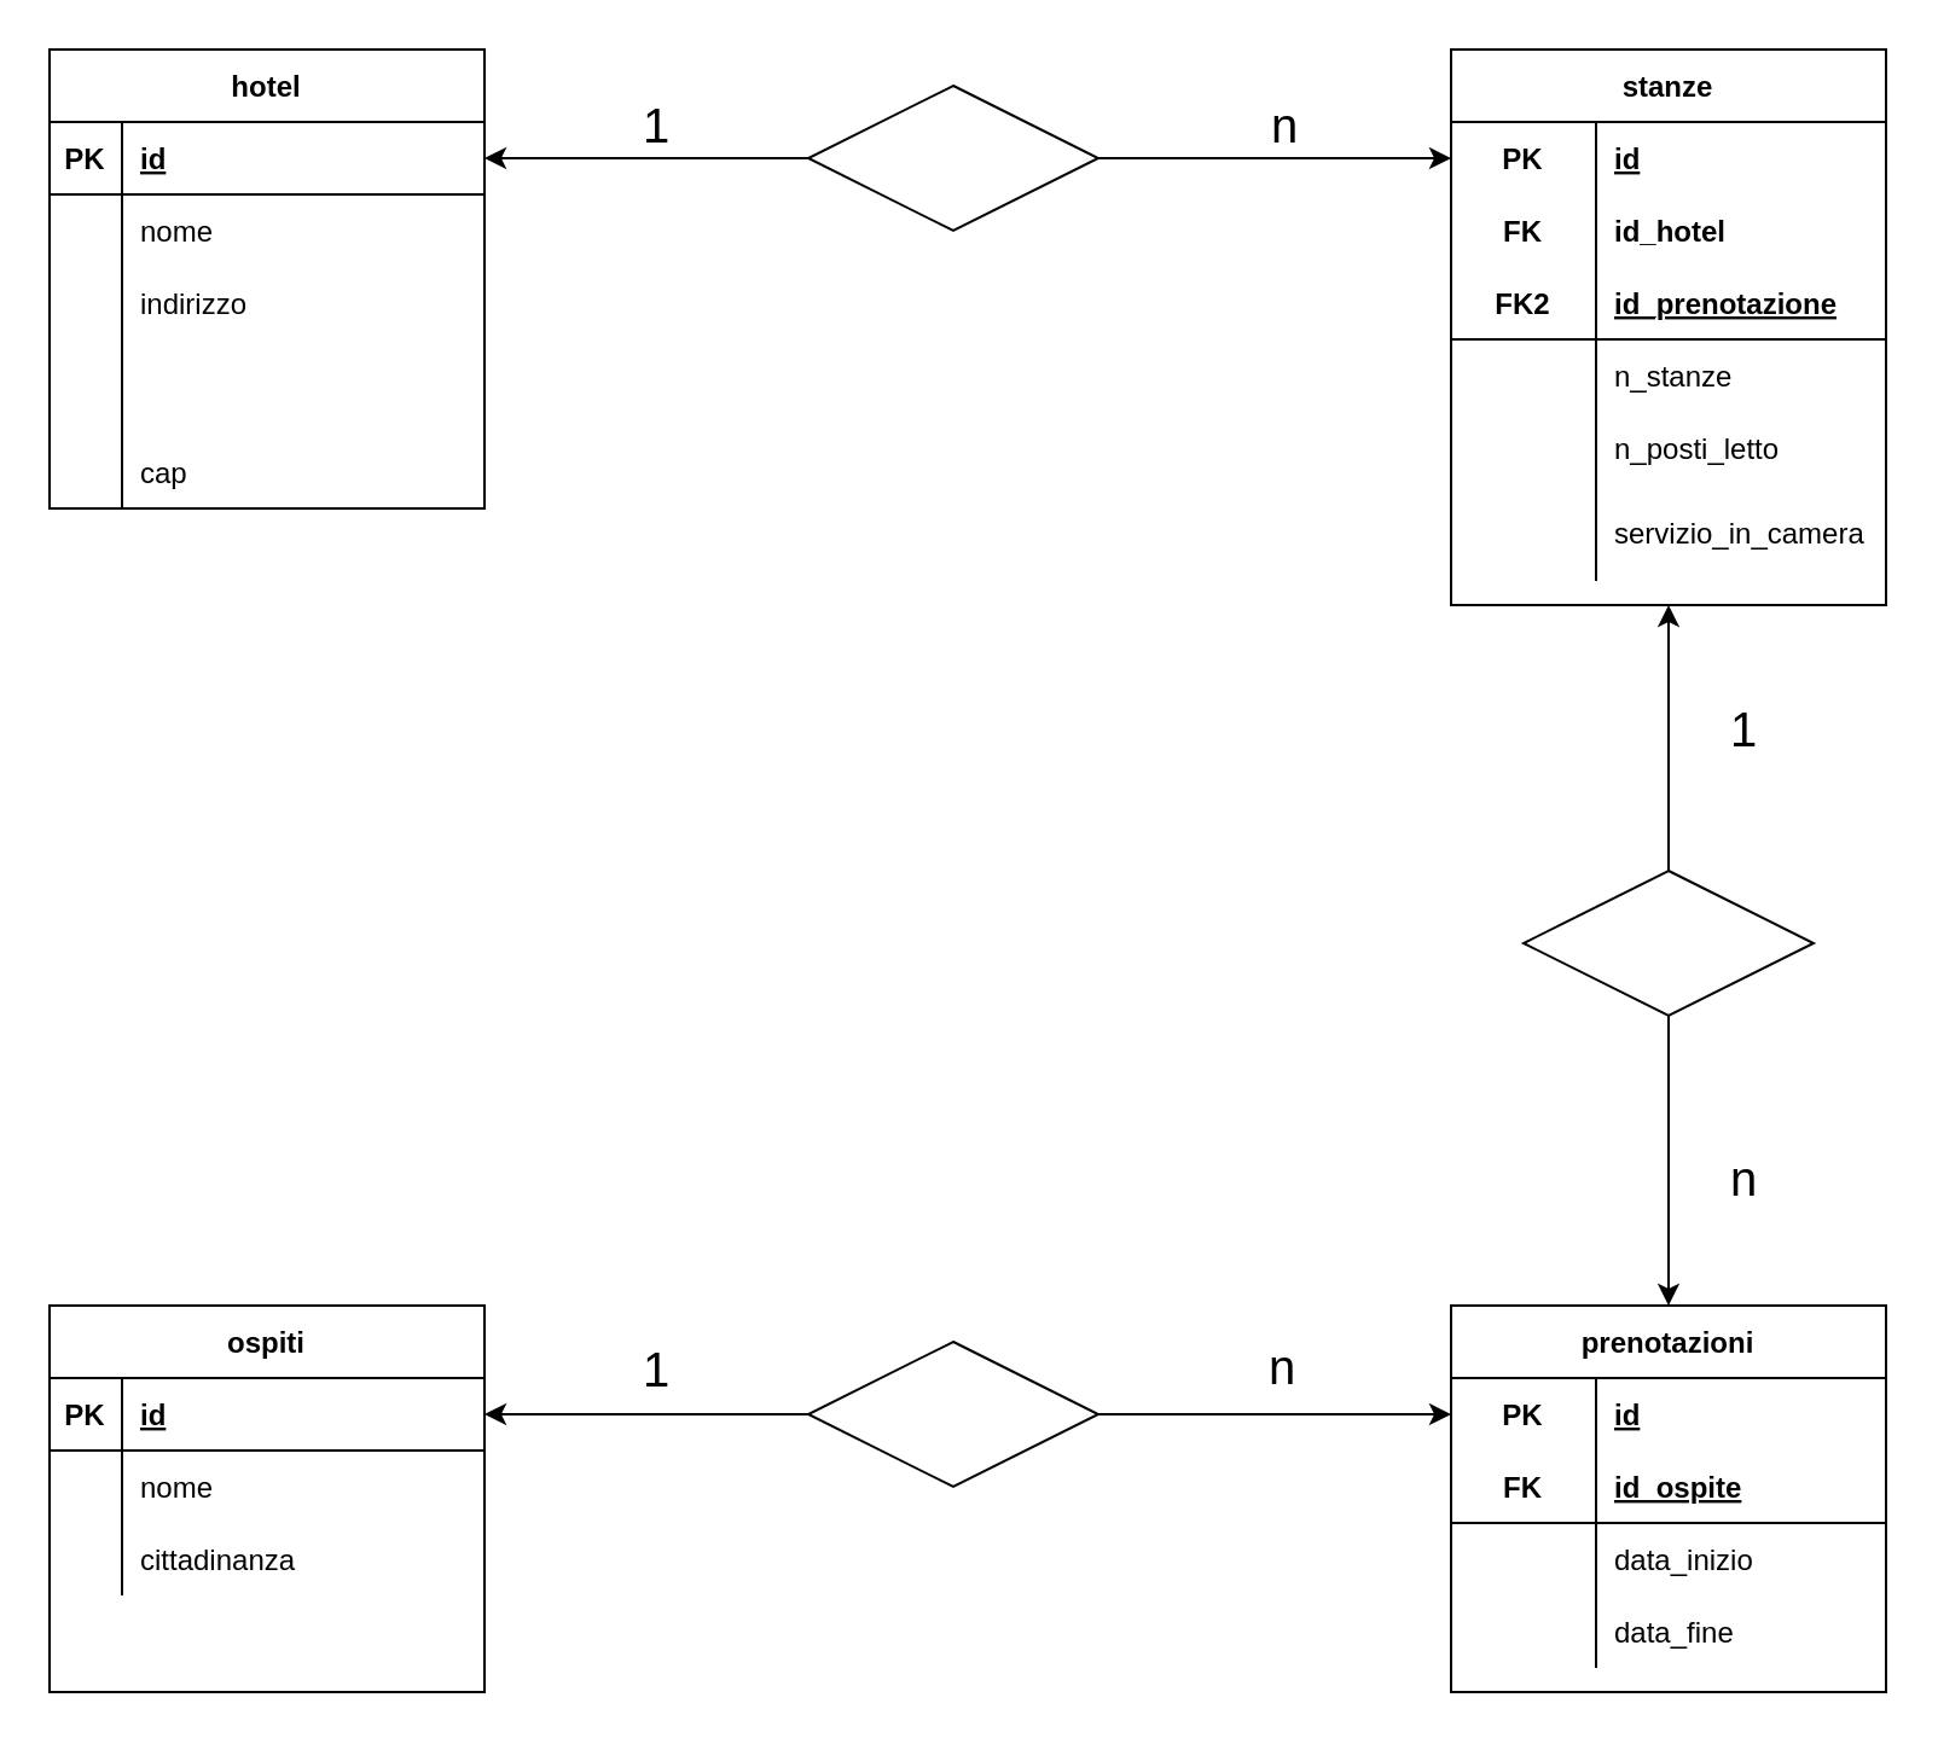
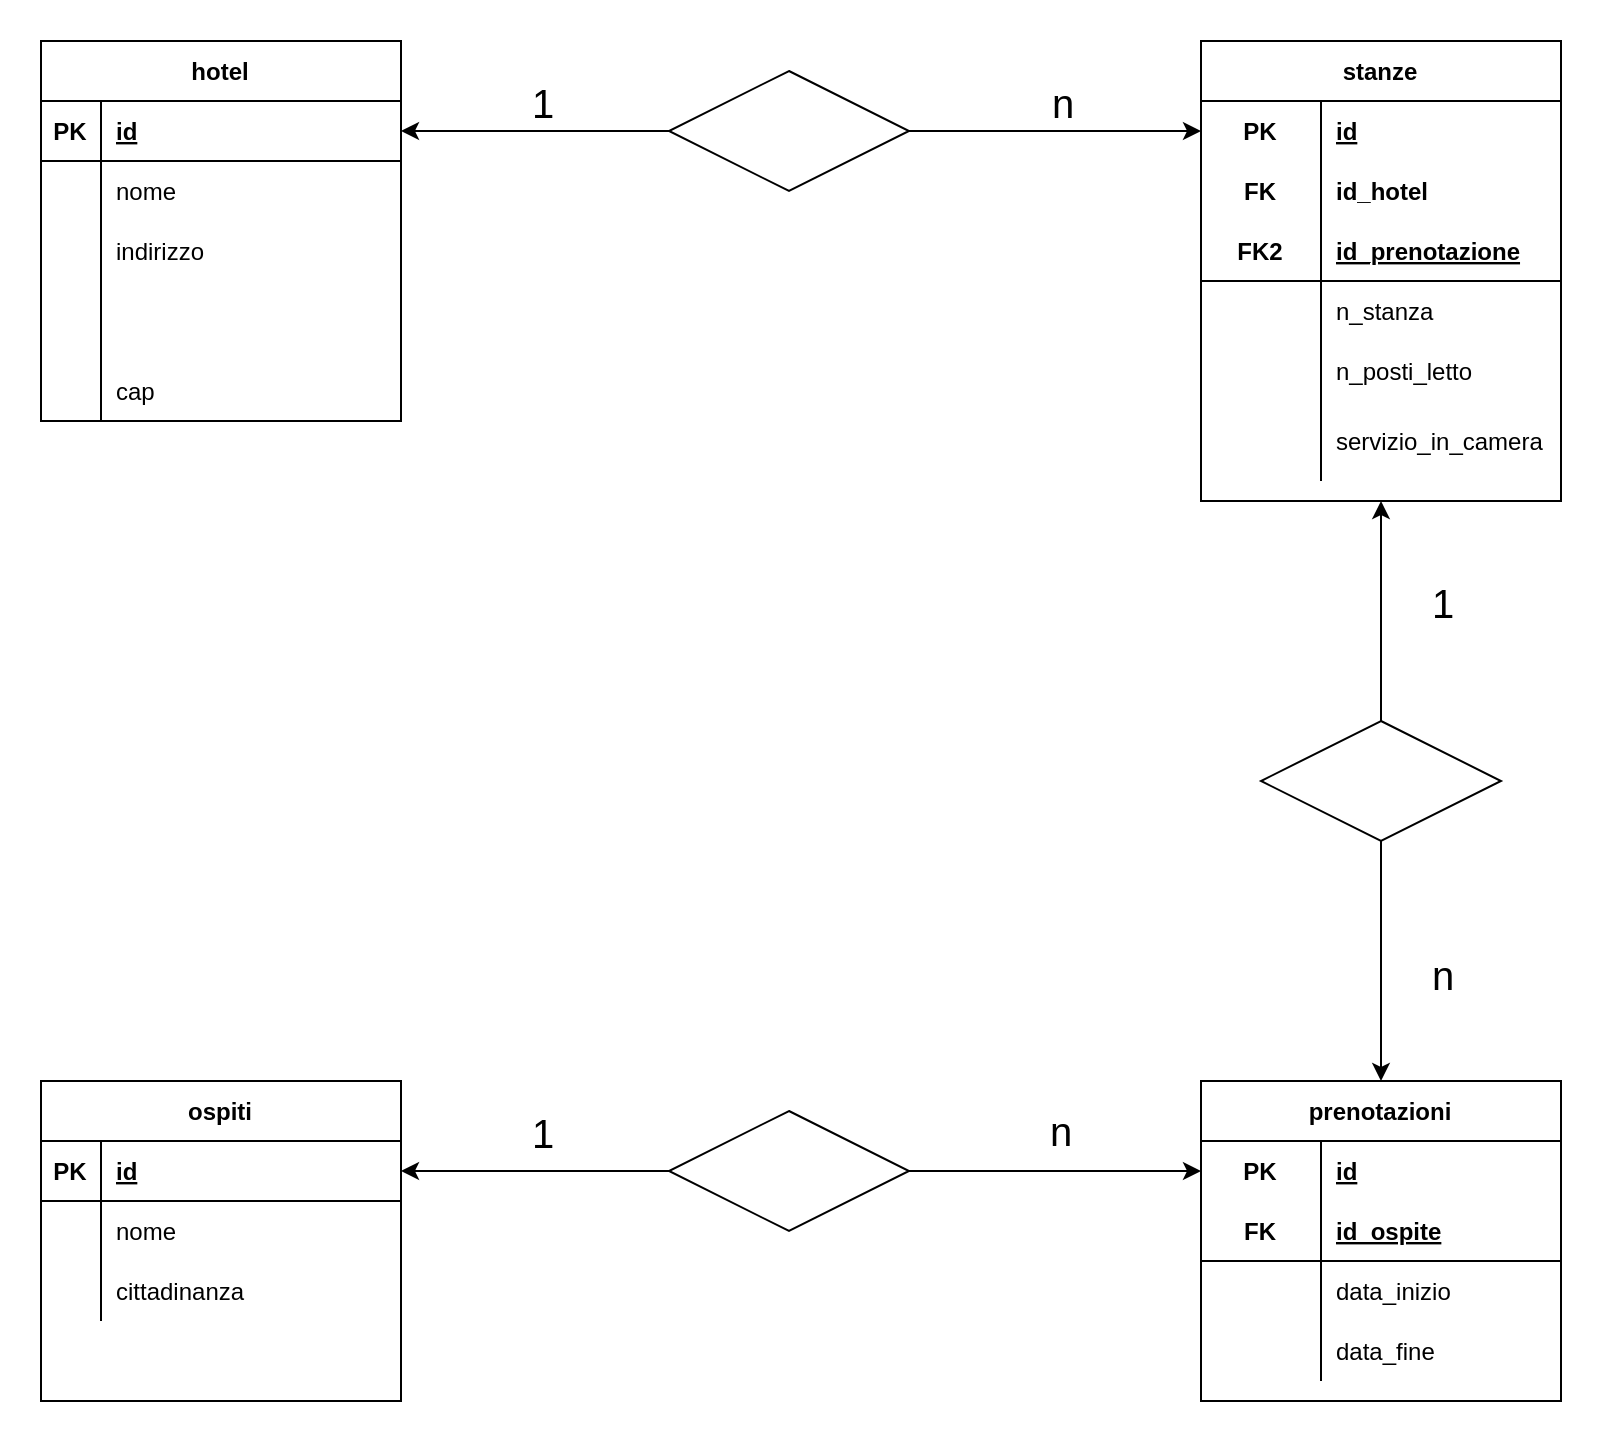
- <mxCell id="34" value="n_stanze" style="shape=partialRectangle;connectable=0;fillColor=none;top=0;left=0;bottom=0;right=0;align=left;spacingLeft=6;overflow=hidden;" vertex="1" parent="32"><mxGeometry x="60" width="120" height="30" as="geometry" /></mxCell>
+ <mxCell id="34" value="n_stanza" style="shape=partialRectangle;connectable=0;fillColor=none;top=0;left=0;bottom=0;right=0;align=left;spacingLeft=6;overflow=hidden;" vertex="1" parent="32"><mxGeometry x="60" width="120" height="30" as="geometry" /></mxCell>
